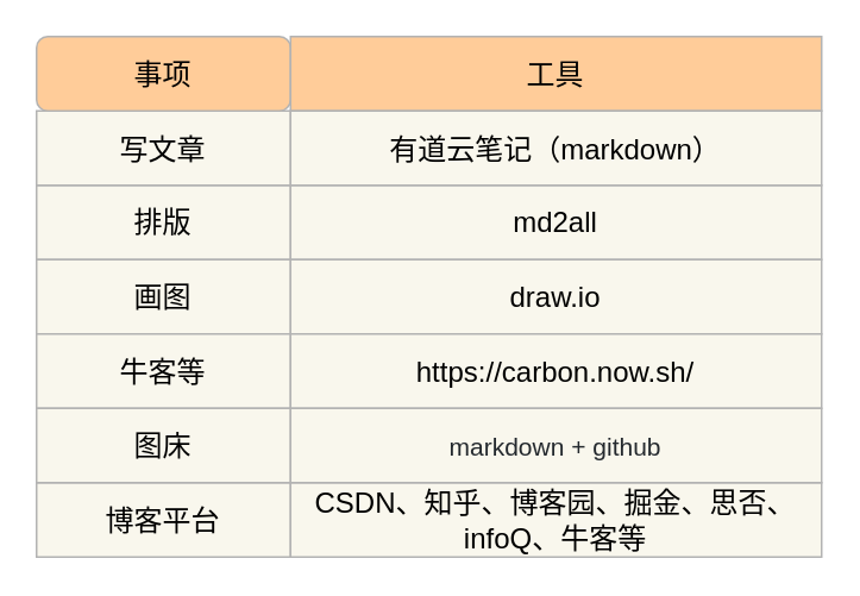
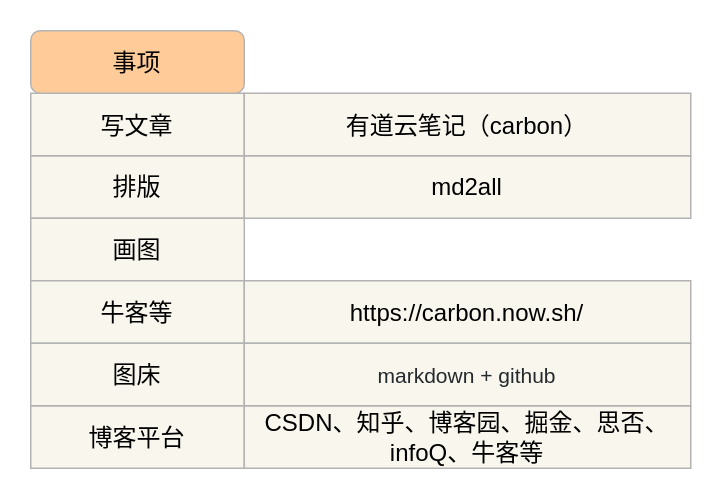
- <mxCell id="6" value="工具" style="rounded=0;whiteSpace=wrap;html=1;fontSize=16;fillColor=#ffcc99;labelBorderColor=none;strokeColor=#B3B3B3;" vertex="1" parent="1"><mxGeometry x="162.353" y="20" width="297.647" height="41.667" as="geometry" /></mxCell>
- <mxCell id="7" value="有道云笔记（markdown）" style="rounded=0;whiteSpace=wrap;html=1;fontSize=16;fillColor=#f9f7ed;labelBorderColor=none;strokeColor=#B3B3B3;" vertex="1" parent="1"><mxGeometry x="162.353" y="61.667" width="297.647" height="41.667" as="geometry" /></mxCell>
+ <mxCell id="7" value="有道云笔记（carbon）" style="rounded=0;whiteSpace=wrap;html=1;fontSize=16;fillColor=#f9f7ed;labelBorderColor=none;strokeColor=#B3B3B3;" vertex="1" parent="1"><mxGeometry x="162.353" y="61.667" width="297.647" height="41.667" as="geometry" /></mxCell>
- <mxCell id="9" value="draw.io" style="rounded=0;whiteSpace=wrap;html=1;fontSize=16;fillColor=#f9f7ed;labelBorderColor=none;strokeColor=#B3B3B3;" vertex="1" parent="1"><mxGeometry x="162.353" y="145" width="297.647" height="41.667" as="geometry" /></mxCell>
